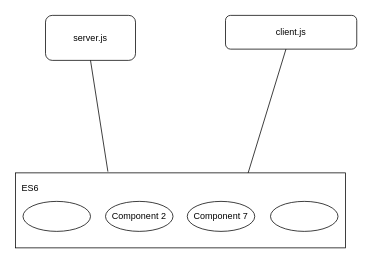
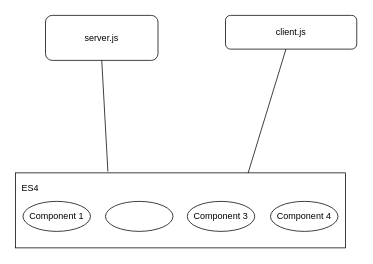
- <mxCell id="2" value="server.js&lt;br&gt;" style="rounded=1;whiteSpace=wrap;html=1;" parent="1" vertex="1"><mxGeometry x="60" y="20" width="120" height="60" as="geometry" /></mxCell>
+ <mxCell id="2" value="server.js&lt;br&gt;" style="rounded=1;whiteSpace=wrap;html=1;" parent="1" vertex="1"><mxGeometry x="60" y="20" width="150" height="60" as="geometry" /></mxCell>
- <mxCell id="5" value="ES6&lt;br&gt;" style="text;html=1;strokeColor=none;fillColor=none;align=center;verticalAlign=middle;whiteSpace=wrap;rounded=0;" parent="1" vertex="1"><mxGeometry x="20" y="240" width="40" height="20" as="geometry" /></mxCell>
+ <mxCell id="5" value="ES4&lt;br&gt;" style="text;html=1;strokeColor=none;fillColor=none;align=center;verticalAlign=middle;whiteSpace=wrap;rounded=0;" parent="1" vertex="1"><mxGeometry x="20" y="240" width="40" height="20" as="geometry" /></mxCell>
+ <mxCell id="10" value="Component 1" style="text;html=1;strokeColor=none;fillColor=none;align=center;verticalAlign=middle;whiteSpace=wrap;rounded=0;" parent="1" vertex="1"><mxGeometry x="35" y="278" width="80" height="20" as="geometry" /></mxCell>
- <mxCell id="11" value="Component 2&lt;br&gt;" style="text;html=1;strokeColor=none;fillColor=none;align=center;verticalAlign=middle;whiteSpace=wrap;rounded=0;" parent="1" vertex="1"><mxGeometry x="145" y="278" width="80" height="20" as="geometry" /></mxCell>
- <mxCell id="12" value="Component 7&lt;br&gt;" style="text;html=1;strokeColor=none;fillColor=none;align=center;verticalAlign=middle;whiteSpace=wrap;rounded=0;" parent="1" vertex="1"><mxGeometry x="254" y="278" width="80" height="20" as="geometry" /></mxCell>
+ <mxCell id="12" value="Component 3&lt;br&gt;" style="text;html=1;strokeColor=none;fillColor=none;align=center;verticalAlign=middle;whiteSpace=wrap;rounded=0;" parent="1" vertex="1"><mxGeometry x="254" y="278" width="80" height="20" as="geometry" /></mxCell>
+ <mxCell id="13" value="Component 4&lt;br&gt;" style="text;html=1;strokeColor=none;fillColor=none;align=center;verticalAlign=middle;whiteSpace=wrap;rounded=0;" parent="1" vertex="1"><mxGeometry x="365" y="278" width="80" height="20" as="geometry" /></mxCell>
